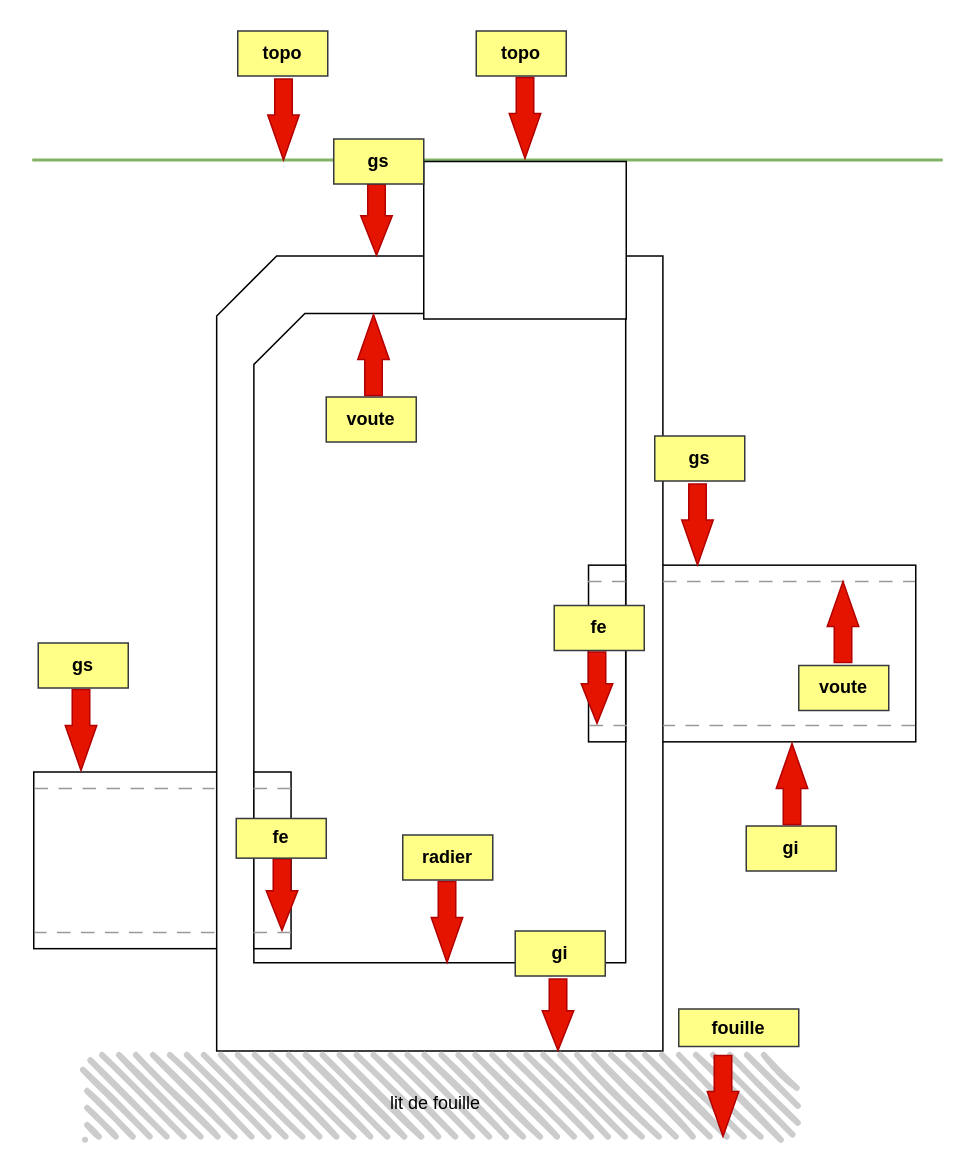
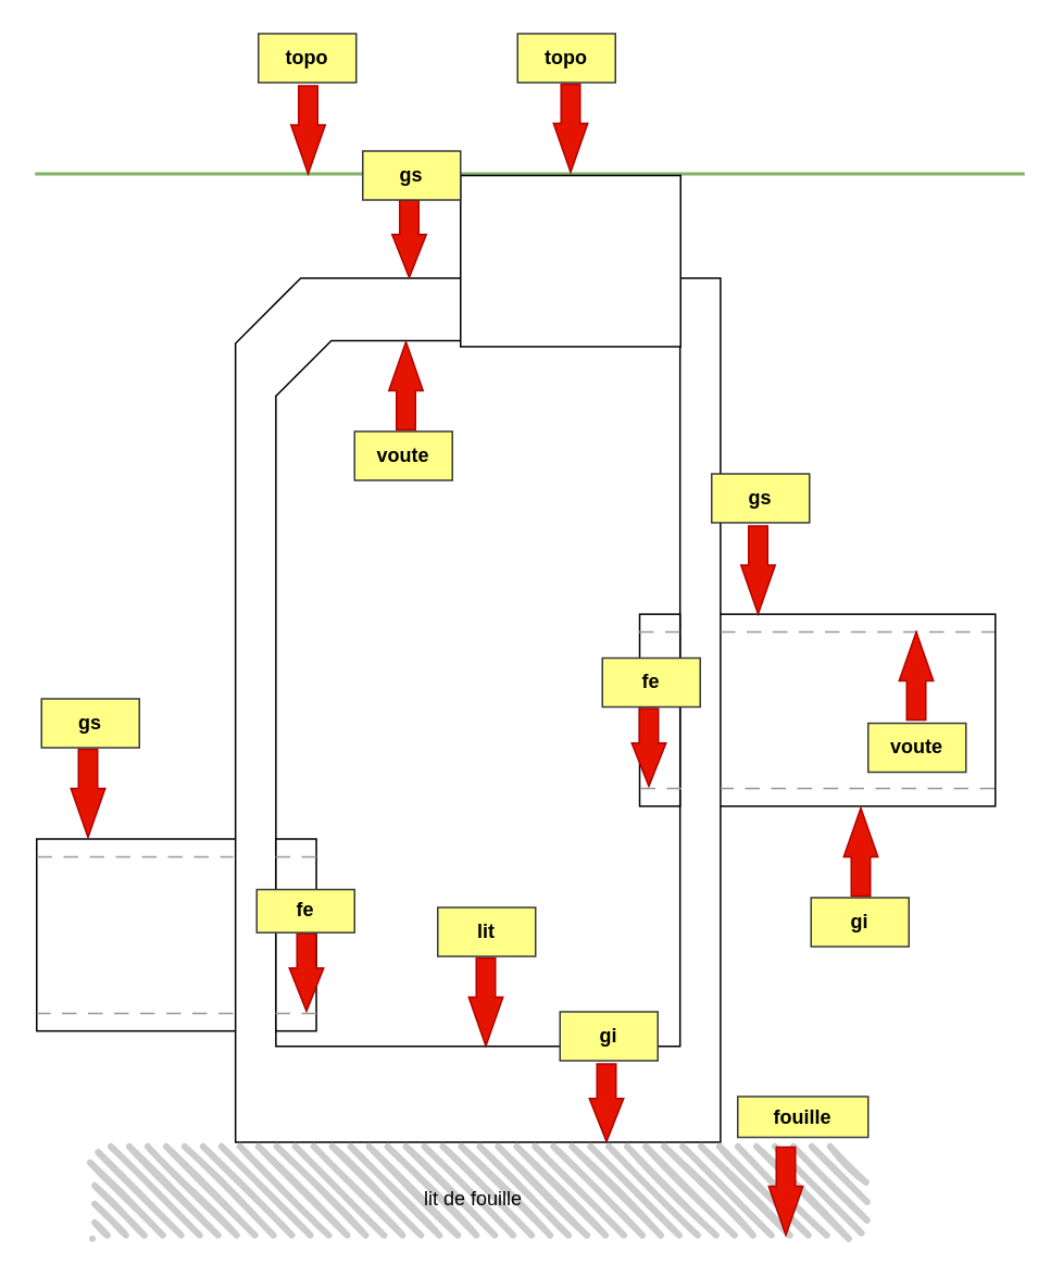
- <mxCell id="19" value="radier" style="text;html=1;align=center;verticalAlign=middle;whiteSpace=wrap;rounded=0;fontStyle=1;fillColor=#ffff88;strokeColor=#36393d;movable=1;resizable=1;rotatable=1;deletable=1;editable=1;locked=0;connectable=1;" vertex="1" parent="3"><mxGeometry x="248" y="386" width="60" height="30" as="geometry" /></mxCell>
+ <mxCell id="19" value="lit" style="text;html=1;align=center;verticalAlign=middle;whiteSpace=wrap;rounded=0;fontStyle=1;fillColor=#ffff88;strokeColor=#36393d;movable=1;resizable=1;rotatable=1;deletable=1;editable=1;locked=0;connectable=1;" vertex="1" parent="3"><mxGeometry x="248" y="386" width="60" height="30" as="geometry" /></mxCell>
